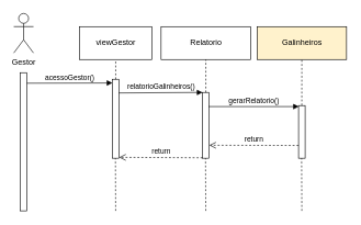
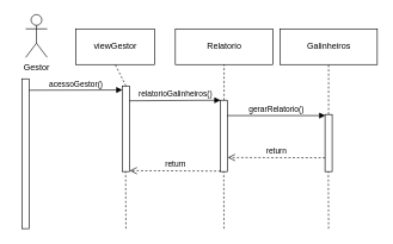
- <mxCell id="2" value="Gestor" style="shape=umlActor;verticalLabelPosition=bottom;labelBackgroundColor=#ffffff;verticalAlign=top;html=1;outlineConnect=0;" parent="1" vertex="1"><mxGeometry x="20" y="20" width="30" height="60" as="geometry" /></mxCell>
+ <mxCell id="2" value="Gestor" style="shape=umlActor;verticalLabelPosition=bottom;labelBackgroundColor=#ffffff;verticalAlign=top;html=1;outlineConnect=0;" parent="1" vertex="1"><mxGeometry x="35" y="20" width="30" height="60" as="geometry" /></mxCell>
- <mxCell id="4" value="viewGestor" style="html=1;" parent="1" vertex="1"><mxGeometry x="120" y="40" width="110" height="50" as="geometry" /></mxCell>
+ <mxCell id="4" value="viewGestor" style="html=1;" parent="1" vertex="1"><mxGeometry x="105" y="40" width="110" height="50" as="geometry" /></mxCell>
- <mxCell id="11" value="Galinheiros" style="html=1;fillColor=#fff2cc;" parent="1" vertex="1"><mxGeometry x="390" y="40" width="136" height="50" as="geometry" /></mxCell>
+ <mxCell id="11" value="Galinheiros" style="html=1;" parent="1" vertex="1"><mxGeometry x="390" y="40" width="136" height="50" as="geometry" /></mxCell>
